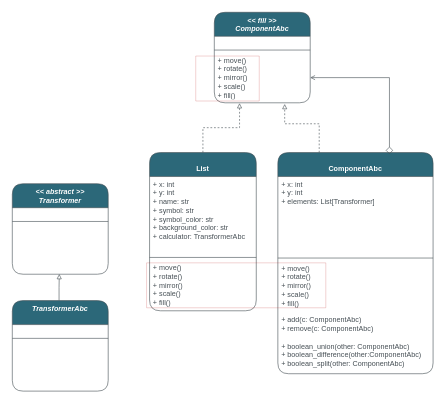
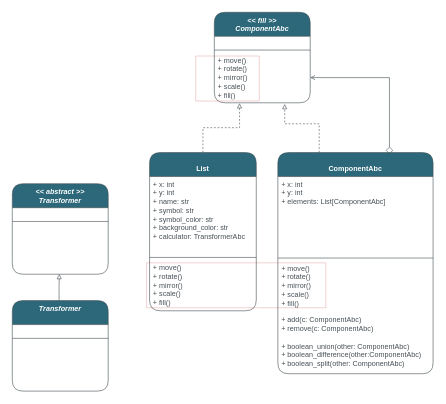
- <mxCell id="4" value="+ x: int&lt;br style=&quot;border-color: var(--border-color);&quot;&gt;+ y: int&lt;br&gt;+ elements: List[Transformer]&lt;br&gt;" style="text;strokeColor=none;fillColor=none;align=left;verticalAlign=top;spacingLeft=4;spacingRight=4;overflow=hidden;rotatable=0;points=[[0,0.5],[1,0.5]];portConstraint=eastwest;whiteSpace=wrap;html=1;fontColor=#464F55;rounded=1;labelBackgroundColor=none;" parent="3" vertex="1"><mxGeometry y="40" width="259" height="132" as="geometry" /></mxCell>
+ <mxCell id="4" value="+ x: int&lt;br style=&quot;border-color: var(--border-color);&quot;&gt;+ y: int&lt;br&gt;+ elements: List[ComponentAbc]&lt;br&gt;" style="text;strokeColor=none;fillColor=none;align=left;verticalAlign=top;spacingLeft=4;spacingRight=4;overflow=hidden;rotatable=0;points=[[0,0.5],[1,0.5]];portConstraint=eastwest;whiteSpace=wrap;html=1;fontColor=#464F55;rounded=1;labelBackgroundColor=none;" parent="3" vertex="1"><mxGeometry y="40" width="259" height="132" as="geometry" /></mxCell>
- <mxCell id="24" value="&lt;i&gt;TransformerAbc&lt;/i&gt;" style="swimlane;fontStyle=1;align=center;verticalAlign=top;childLayout=stackLayout;horizontal=1;startSize=40;horizontalStack=0;resizeParent=1;resizeParentMax=0;resizeLast=0;collapsible=1;marginBottom=0;whiteSpace=wrap;html=1;strokeColor=#464F55;fontColor=#FFFFFF;fillColor=#2C6879;rounded=1;labelBackgroundColor=none;" vertex="1" parent="1"><mxGeometry x="20" y="501" width="160" height="151" as="geometry"><mxRectangle x="299" y="276" width="120" height="40" as="alternateBounds" /></mxGeometry></mxCell>
+ <mxCell id="24" value="&lt;i&gt;Transformer&lt;/i&gt;" style="swimlane;fontStyle=1;align=center;verticalAlign=top;childLayout=stackLayout;horizontal=1;startSize=40;horizontalStack=0;resizeParent=1;resizeParentMax=0;resizeLast=0;collapsible=1;marginBottom=0;whiteSpace=wrap;html=1;strokeColor=#464F55;fontColor=#FFFFFF;fillColor=#2C6879;rounded=1;labelBackgroundColor=none;" vertex="1" parent="1"><mxGeometry x="20" y="501" width="160" height="151" as="geometry"><mxRectangle x="299" y="276" width="120" height="40" as="alternateBounds" /></mxGeometry></mxCell>
